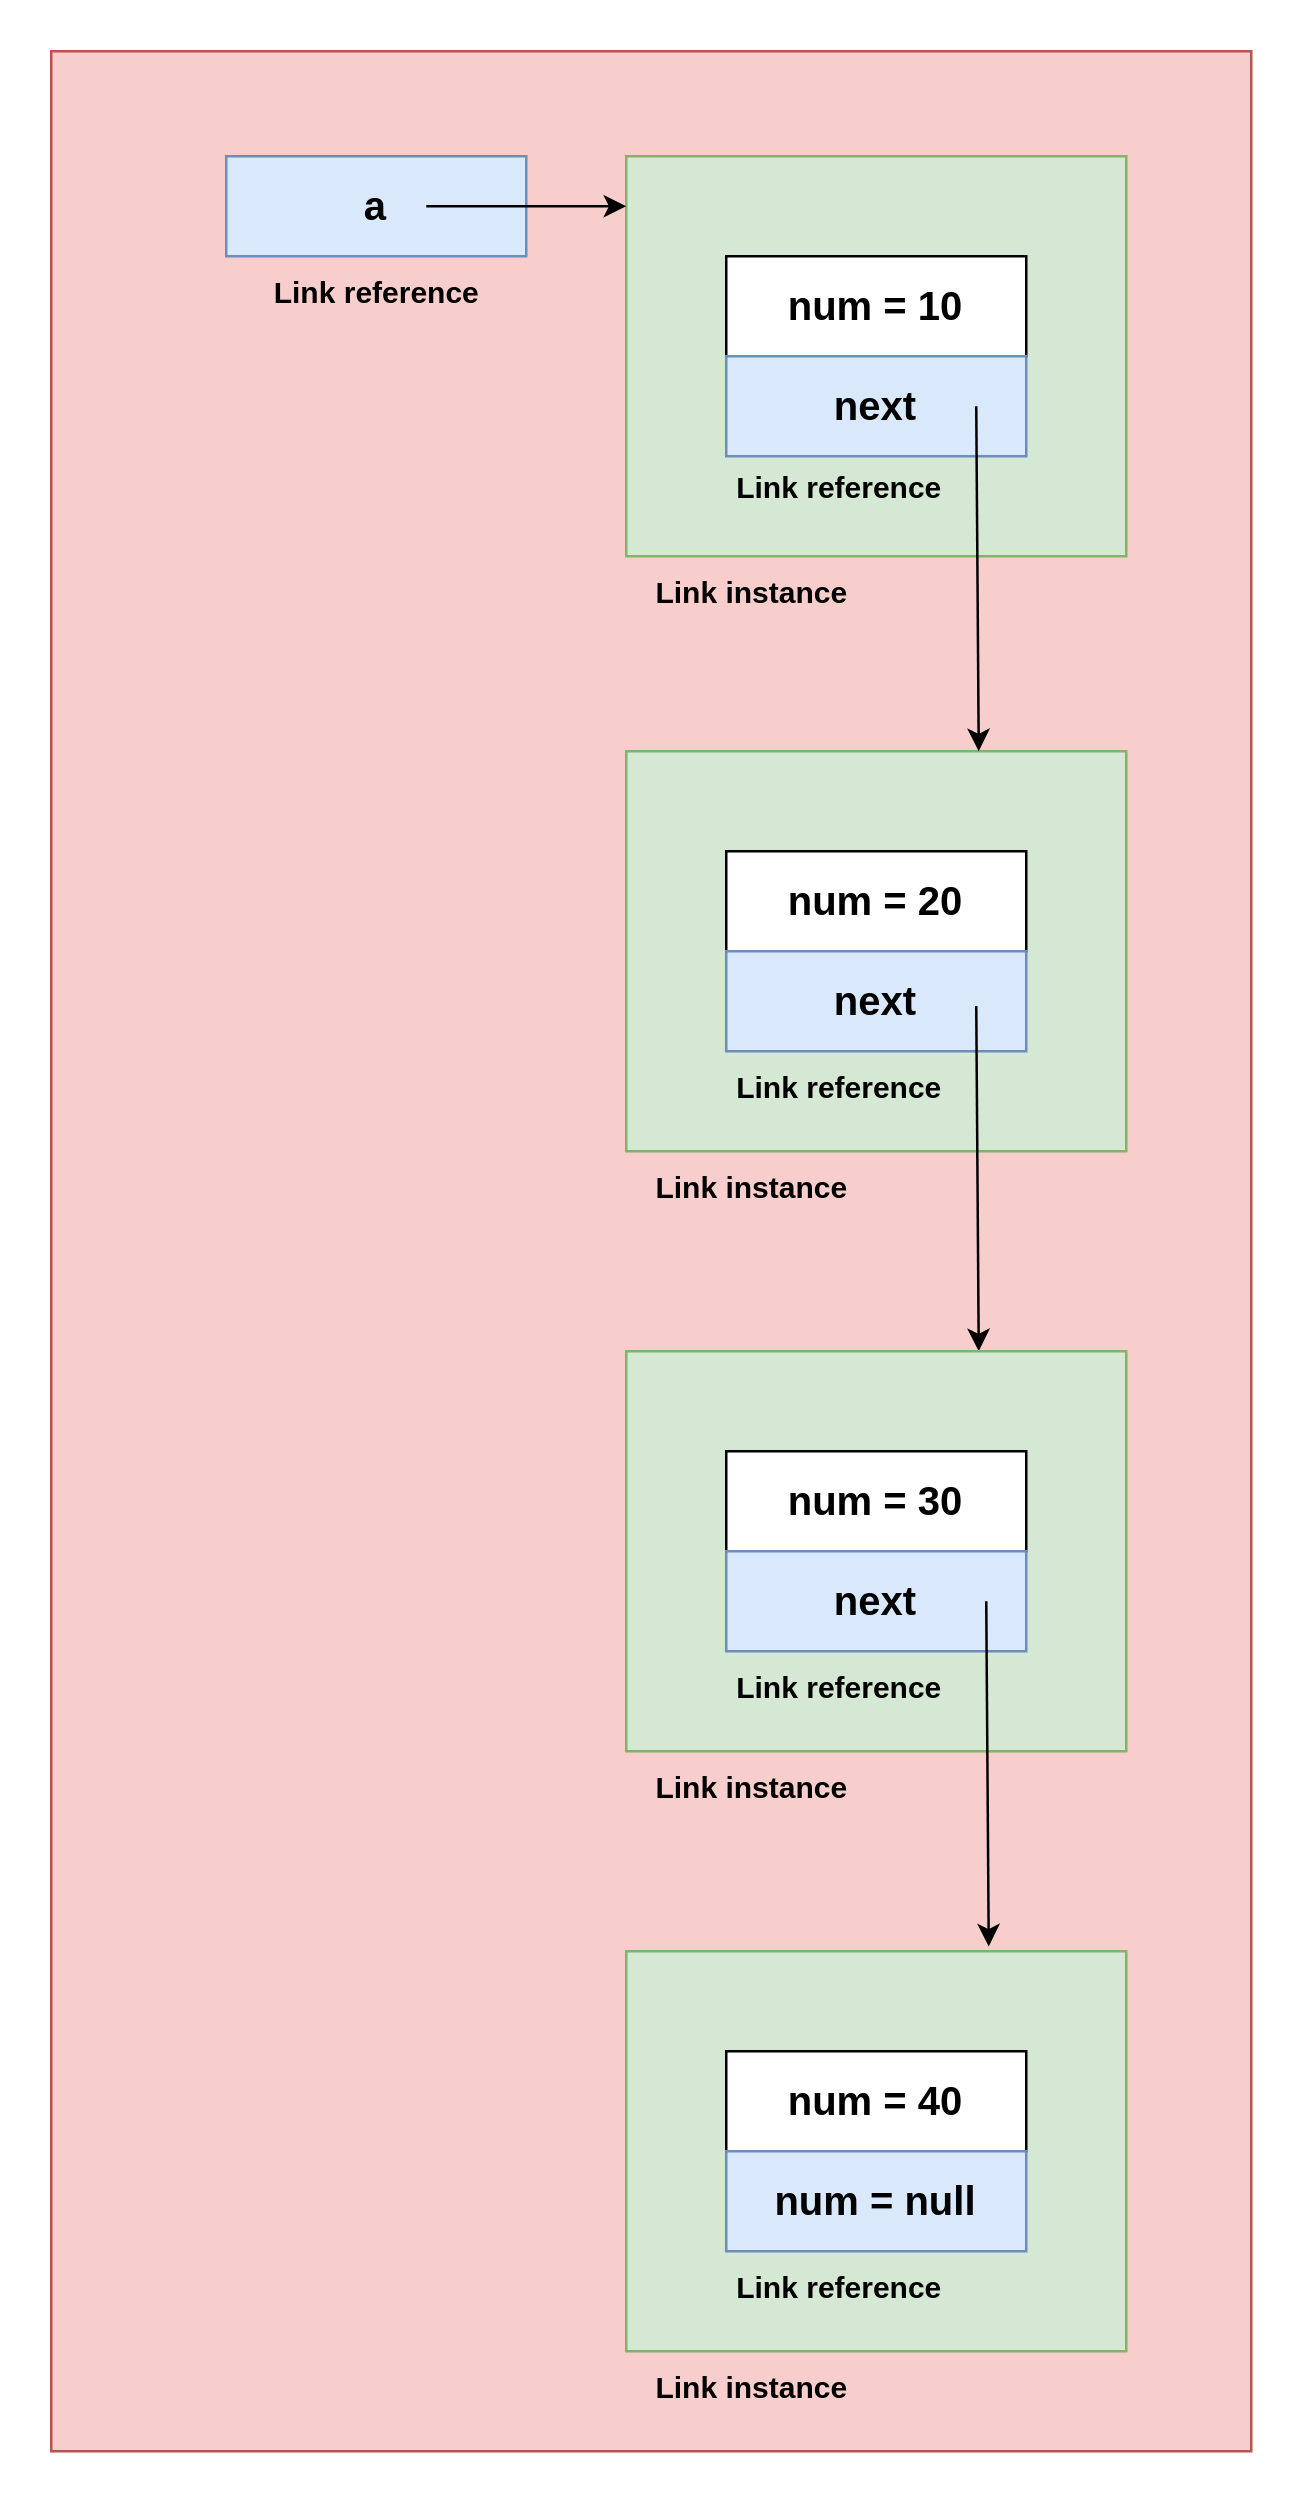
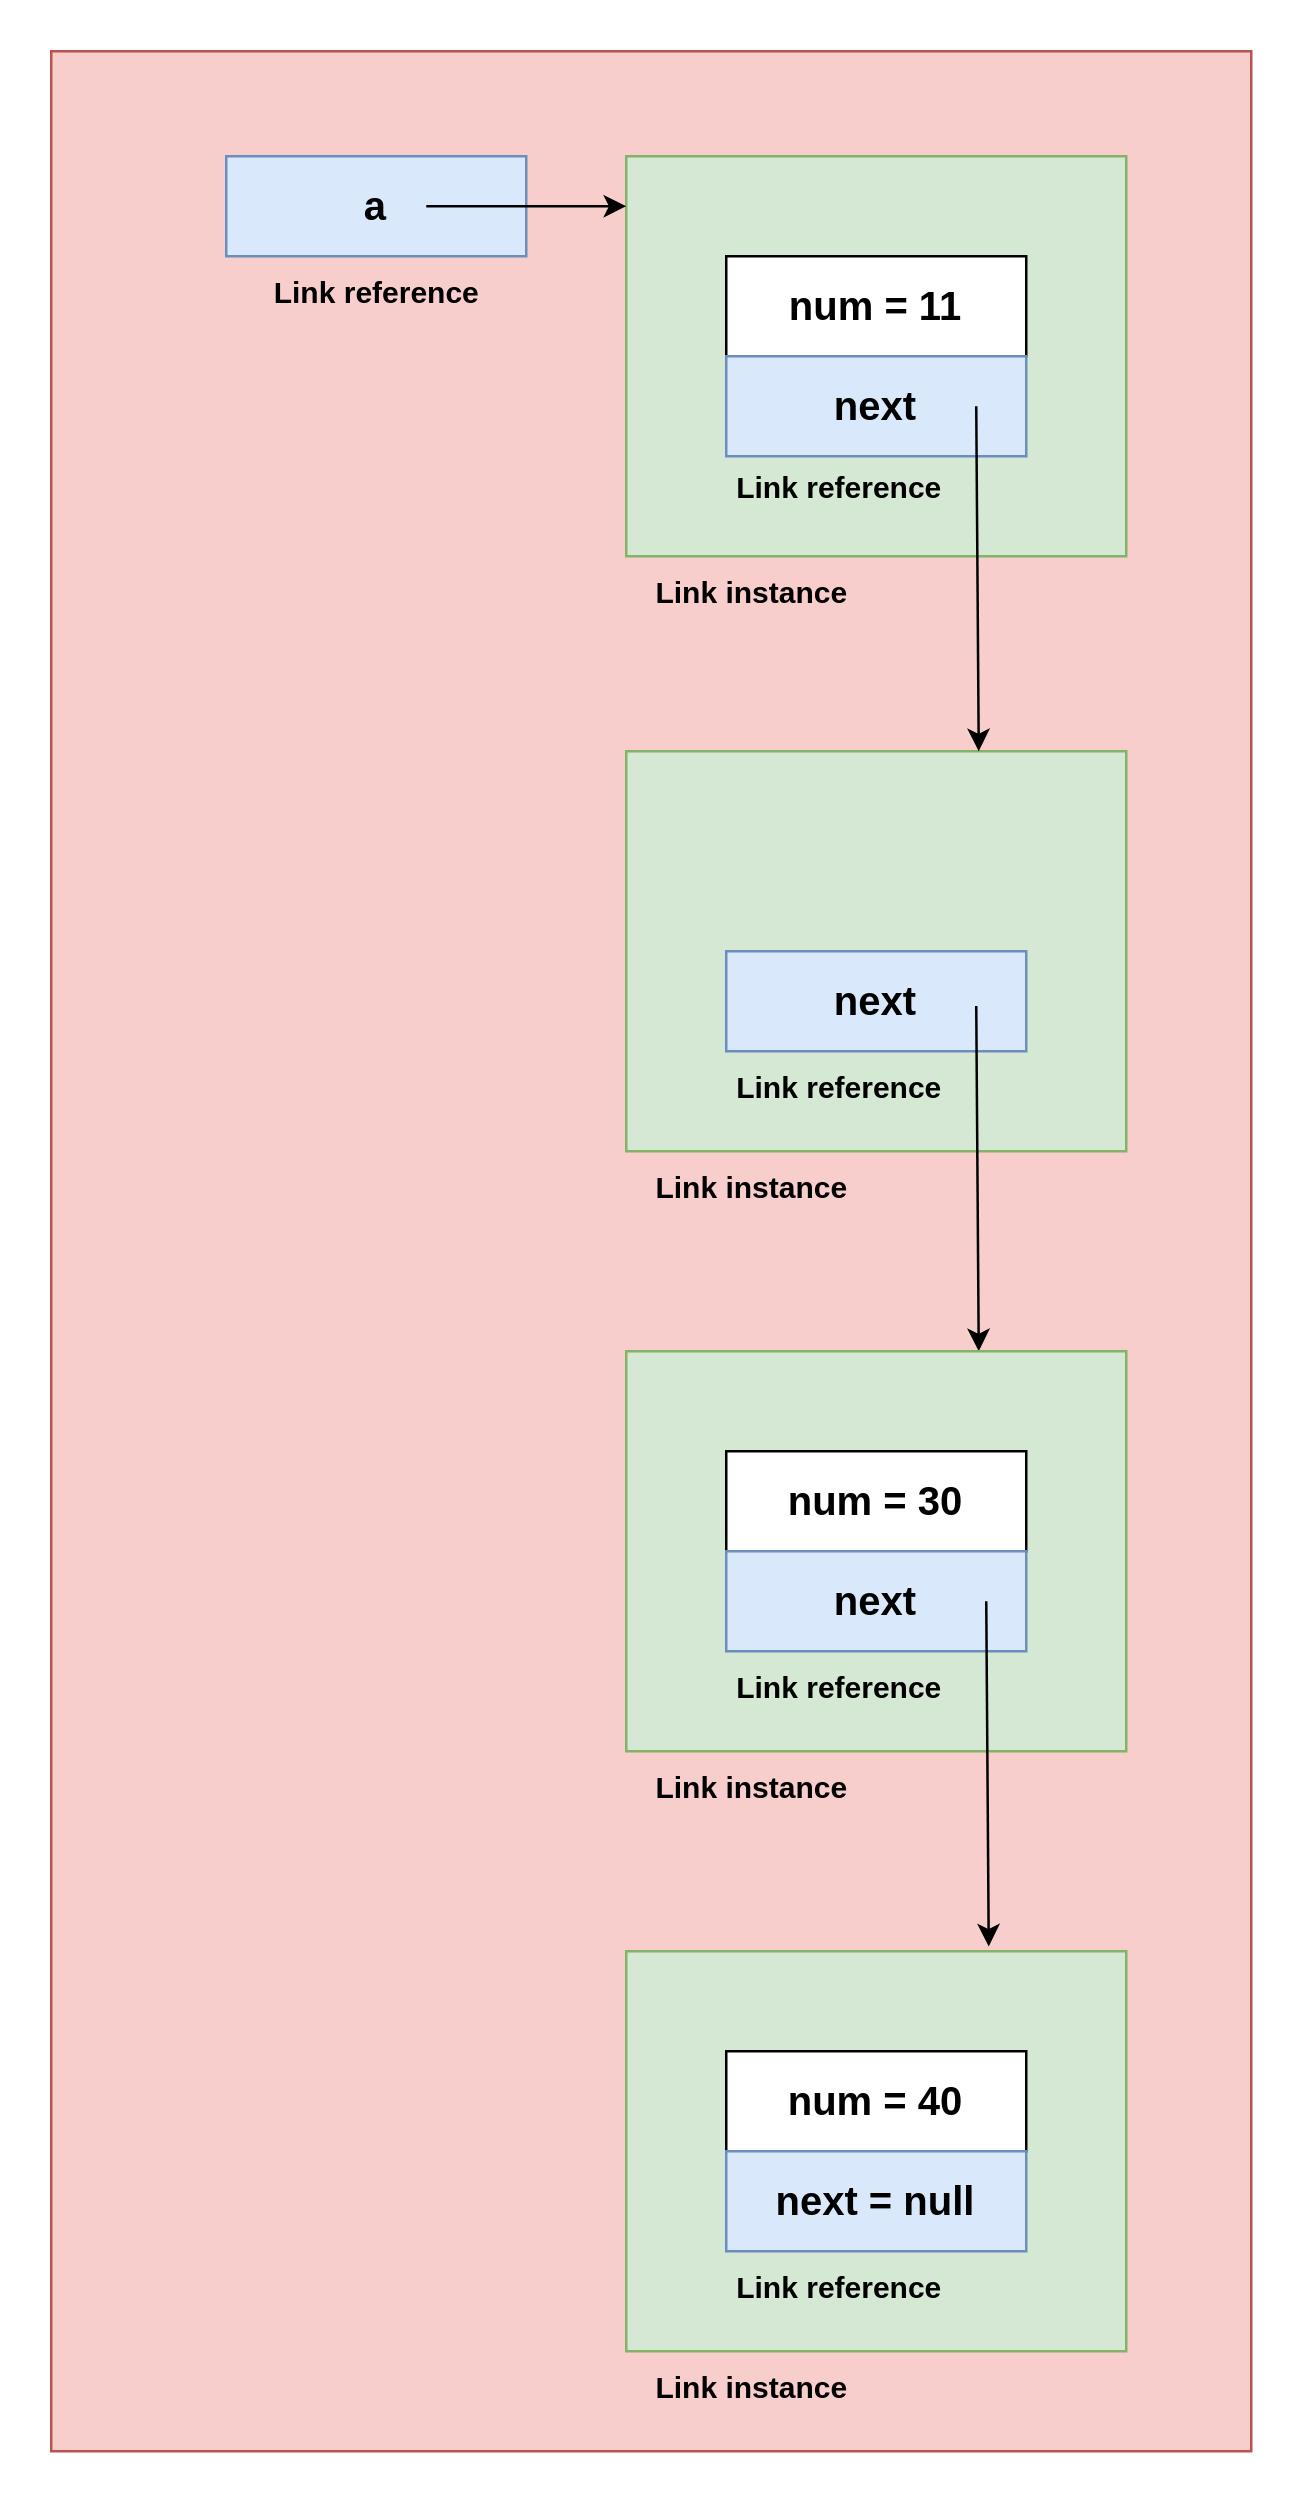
- <mxCell id="13" value="num = 10" style="rounded=0;whiteSpace=wrap;html=1;fontSize=16;fontStyle=1" parent="1" vertex="1"><mxGeometry x="290" y="102" width="120" height="40" as="geometry" /></mxCell>
+ <mxCell id="13" value="num = 11" style="rounded=0;whiteSpace=wrap;html=1;fontSize=16;fontStyle=1" parent="1" vertex="1"><mxGeometry x="290" y="102" width="120" height="40" as="geometry" /></mxCell>
- <mxCell id="4" value="num = 20" style="rounded=0;whiteSpace=wrap;html=1;fontSize=16;fontStyle=1" parent="1" vertex="1"><mxGeometry x="290" y="340" width="120" height="40" as="geometry" /></mxCell>
- <mxCell id="26" value="num = null" style="rounded=0;whiteSpace=wrap;html=1;fontSize=16;fillColor=#dae8fc;strokeColor=#6c8ebf;fontStyle=1" parent="1" vertex="1"><mxGeometry x="290" y="860" width="120" height="40" as="geometry" /></mxCell>
+ <mxCell id="26" value="next = null" style="rounded=0;whiteSpace=wrap;html=1;fontSize=16;fillColor=#dae8fc;strokeColor=#6c8ebf;fontStyle=1" parent="1" vertex="1"><mxGeometry x="290" y="860" width="120" height="40" as="geometry" /></mxCell>
